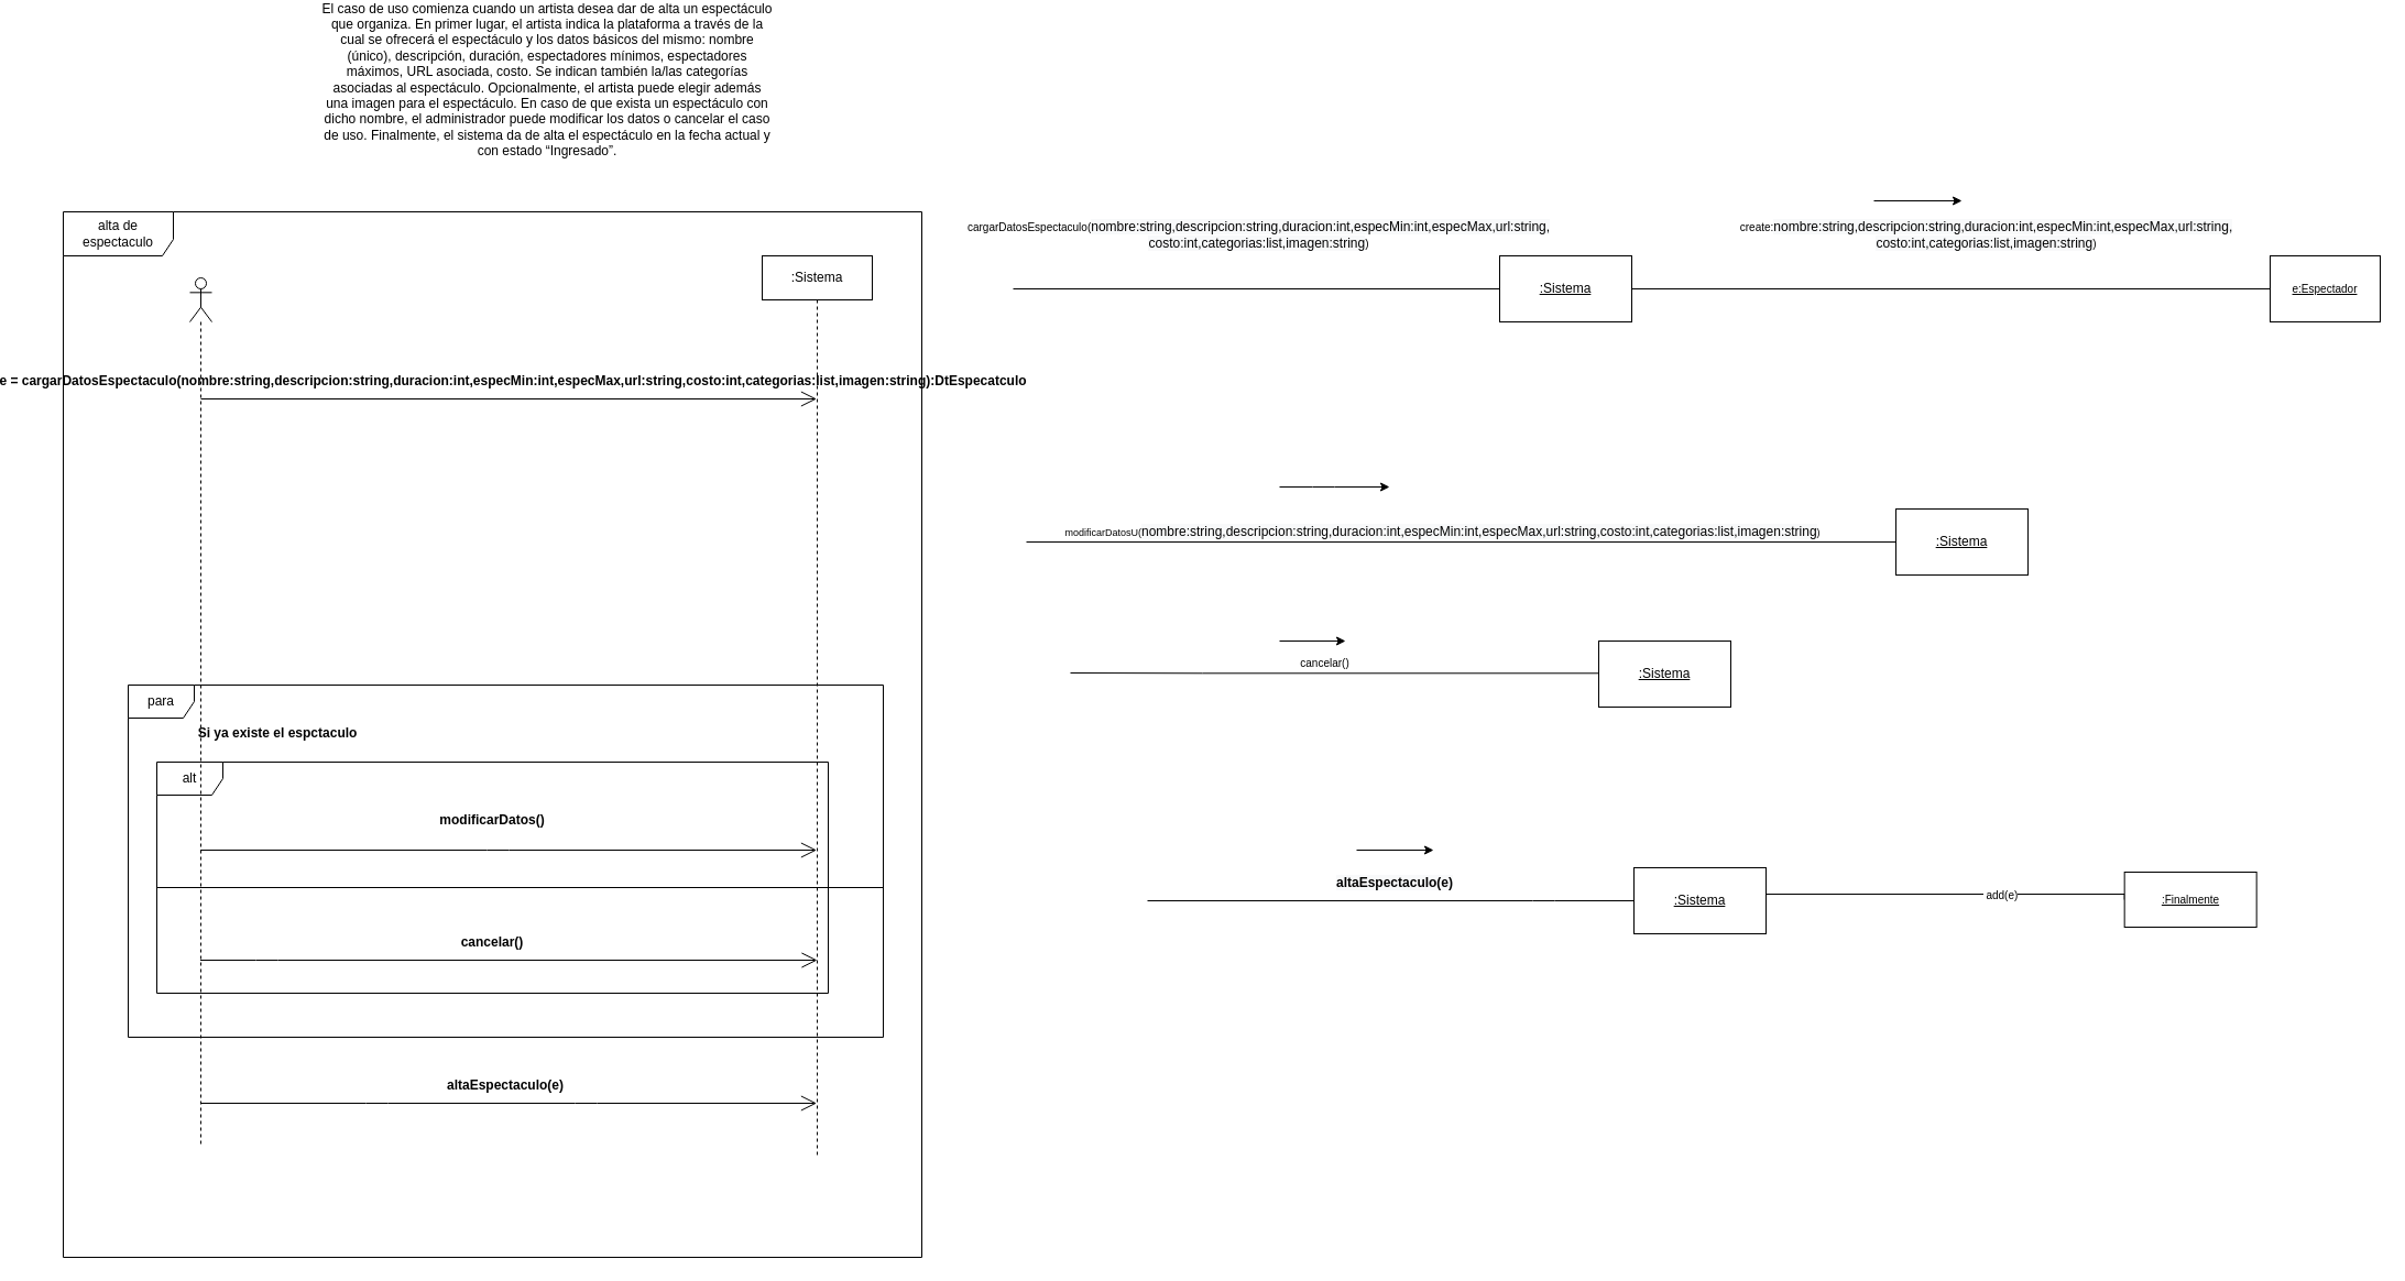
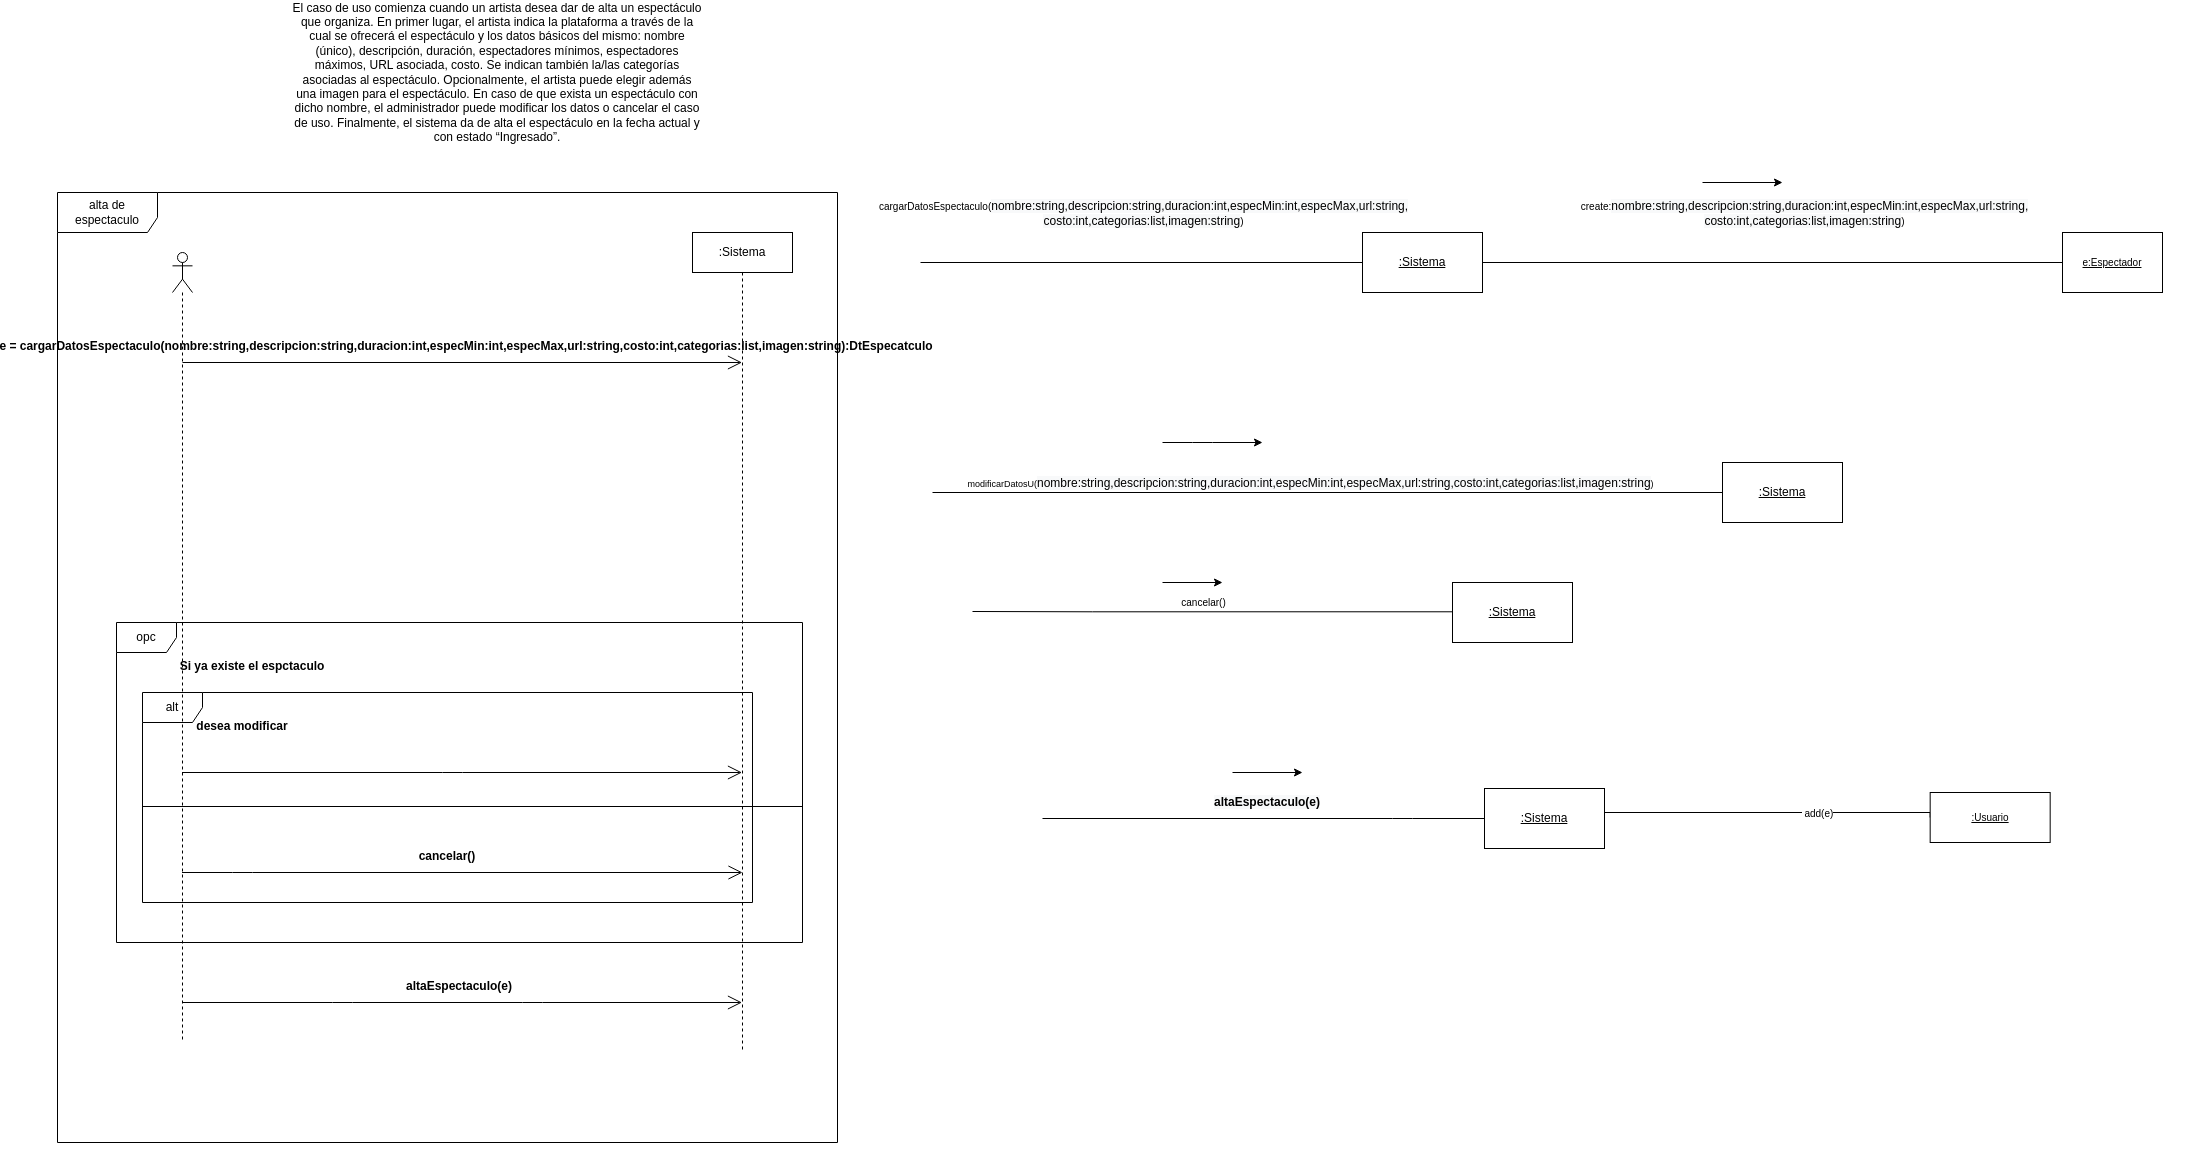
- <mxCell id="7" value="para" style="shape=umlFrame;whiteSpace=wrap;html=1;" parent="1" vertex="1"><mxGeometry x="79" y="580" width="686" height="320" as="geometry" /></mxCell>
+ <mxCell id="7" value="opc" style="shape=umlFrame;whiteSpace=wrap;html=1;" parent="1" vertex="1"><mxGeometry x="79" y="580" width="686" height="320" as="geometry" /></mxCell>
+ <mxCell id="13" value="desea modificar" style="text;align=center;fontStyle=1;verticalAlign=middle;spacingLeft=3;spacingRight=3;strokeColor=none;rotatable=0;points=[[0,0.5],[1,0.5]];portConstraint=eastwest;" parent="1" vertex="1"><mxGeometry x="165" y="670" width="80" height="26" as="geometry" /></mxCell>
- <mxCell id="11" value="modificarDatos()" style="text;align=center;fontStyle=1;verticalAlign=middle;spacingLeft=3;spacingRight=3;strokeColor=none;rotatable=0;points=[[0,0.5],[1,0.5]];portConstraint=eastwest;" parent="1" vertex="1"><mxGeometry x="370" y="689" width="80" height="26" as="geometry" /></mxCell>
- <mxCell id="29" value="&lt;u&gt;:Finalmente&lt;/u&gt;" style="rounded=0;whiteSpace=wrap;html=1;fontSize=10;" vertex="1" parent="1"><mxGeometry x="1892.67" y="750" width="120" height="50" as="geometry" /></mxCell>
+ <mxCell id="29" value="&lt;u&gt;:Usuario&lt;/u&gt;" style="rounded=0;whiteSpace=wrap;html=1;fontSize=10;" vertex="1" parent="1"><mxGeometry x="1892.67" y="750" width="120" height="50" as="geometry" /></mxCell>
